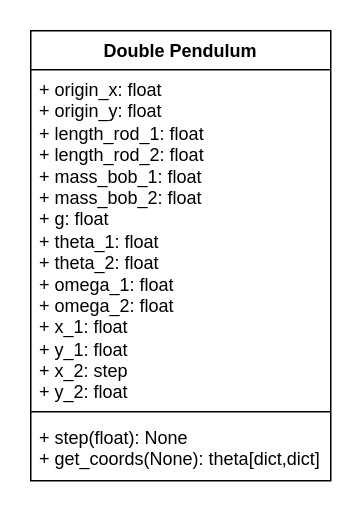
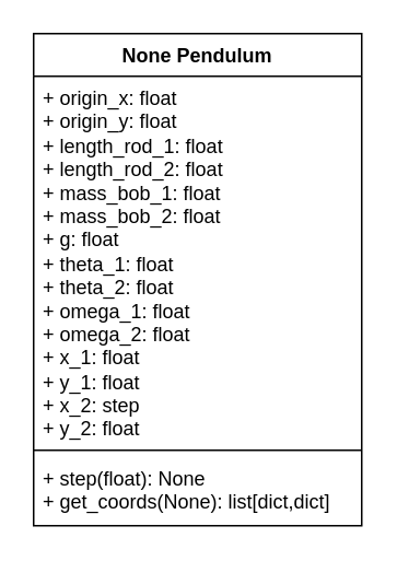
- <mxCell id="2" value="Double Pendulum" style="swimlane;fontStyle=1;align=center;verticalAlign=top;childLayout=stackLayout;horizontal=1;startSize=26;horizontalStack=0;resizeParent=1;resizeParentMax=0;resizeLast=0;collapsible=1;marginBottom=0;whiteSpace=wrap;html=1;" vertex="1" parent="1"><mxGeometry x="20" y="20" width="200" height="300" as="geometry"><mxRectangle x="350" y="360" width="140" height="30" as="alternateBounds" /></mxGeometry></mxCell>
+ <mxCell id="2" value="None Pendulum" style="swimlane;fontStyle=1;align=center;verticalAlign=top;childLayout=stackLayout;horizontal=1;startSize=26;horizontalStack=0;resizeParent=1;resizeParentMax=0;resizeLast=0;collapsible=1;marginBottom=0;whiteSpace=wrap;html=1;" vertex="1" parent="1"><mxGeometry x="20" y="20" width="200" height="300" as="geometry"><mxRectangle x="350" y="360" width="140" height="30" as="alternateBounds" /></mxGeometry></mxCell>
- <mxCell id="5" value="+ step(float): None&lt;div&gt;+ get_coords(None): theta[dict,dict]&lt;/div&gt;&lt;div&gt;&lt;br&gt;&lt;/div&gt;" style="text;strokeColor=none;fillColor=none;align=left;verticalAlign=top;spacingLeft=4;spacingRight=4;overflow=hidden;rotatable=0;points=[[0,0.5],[1,0.5]];portConstraint=eastwest;whiteSpace=wrap;html=1;" vertex="1" parent="2"><mxGeometry y="258" width="200" height="42" as="geometry" /></mxCell>
+ <mxCell id="5" value="+ step(float): None&lt;div&gt;+ get_coords(None): list[dict,dict]&lt;/div&gt;&lt;div&gt;&lt;br&gt;&lt;/div&gt;" style="text;strokeColor=none;fillColor=none;align=left;verticalAlign=top;spacingLeft=4;spacingRight=4;overflow=hidden;rotatable=0;points=[[0,0.5],[1,0.5]];portConstraint=eastwest;whiteSpace=wrap;html=1;" vertex="1" parent="2"><mxGeometry y="258" width="200" height="42" as="geometry" /></mxCell>
